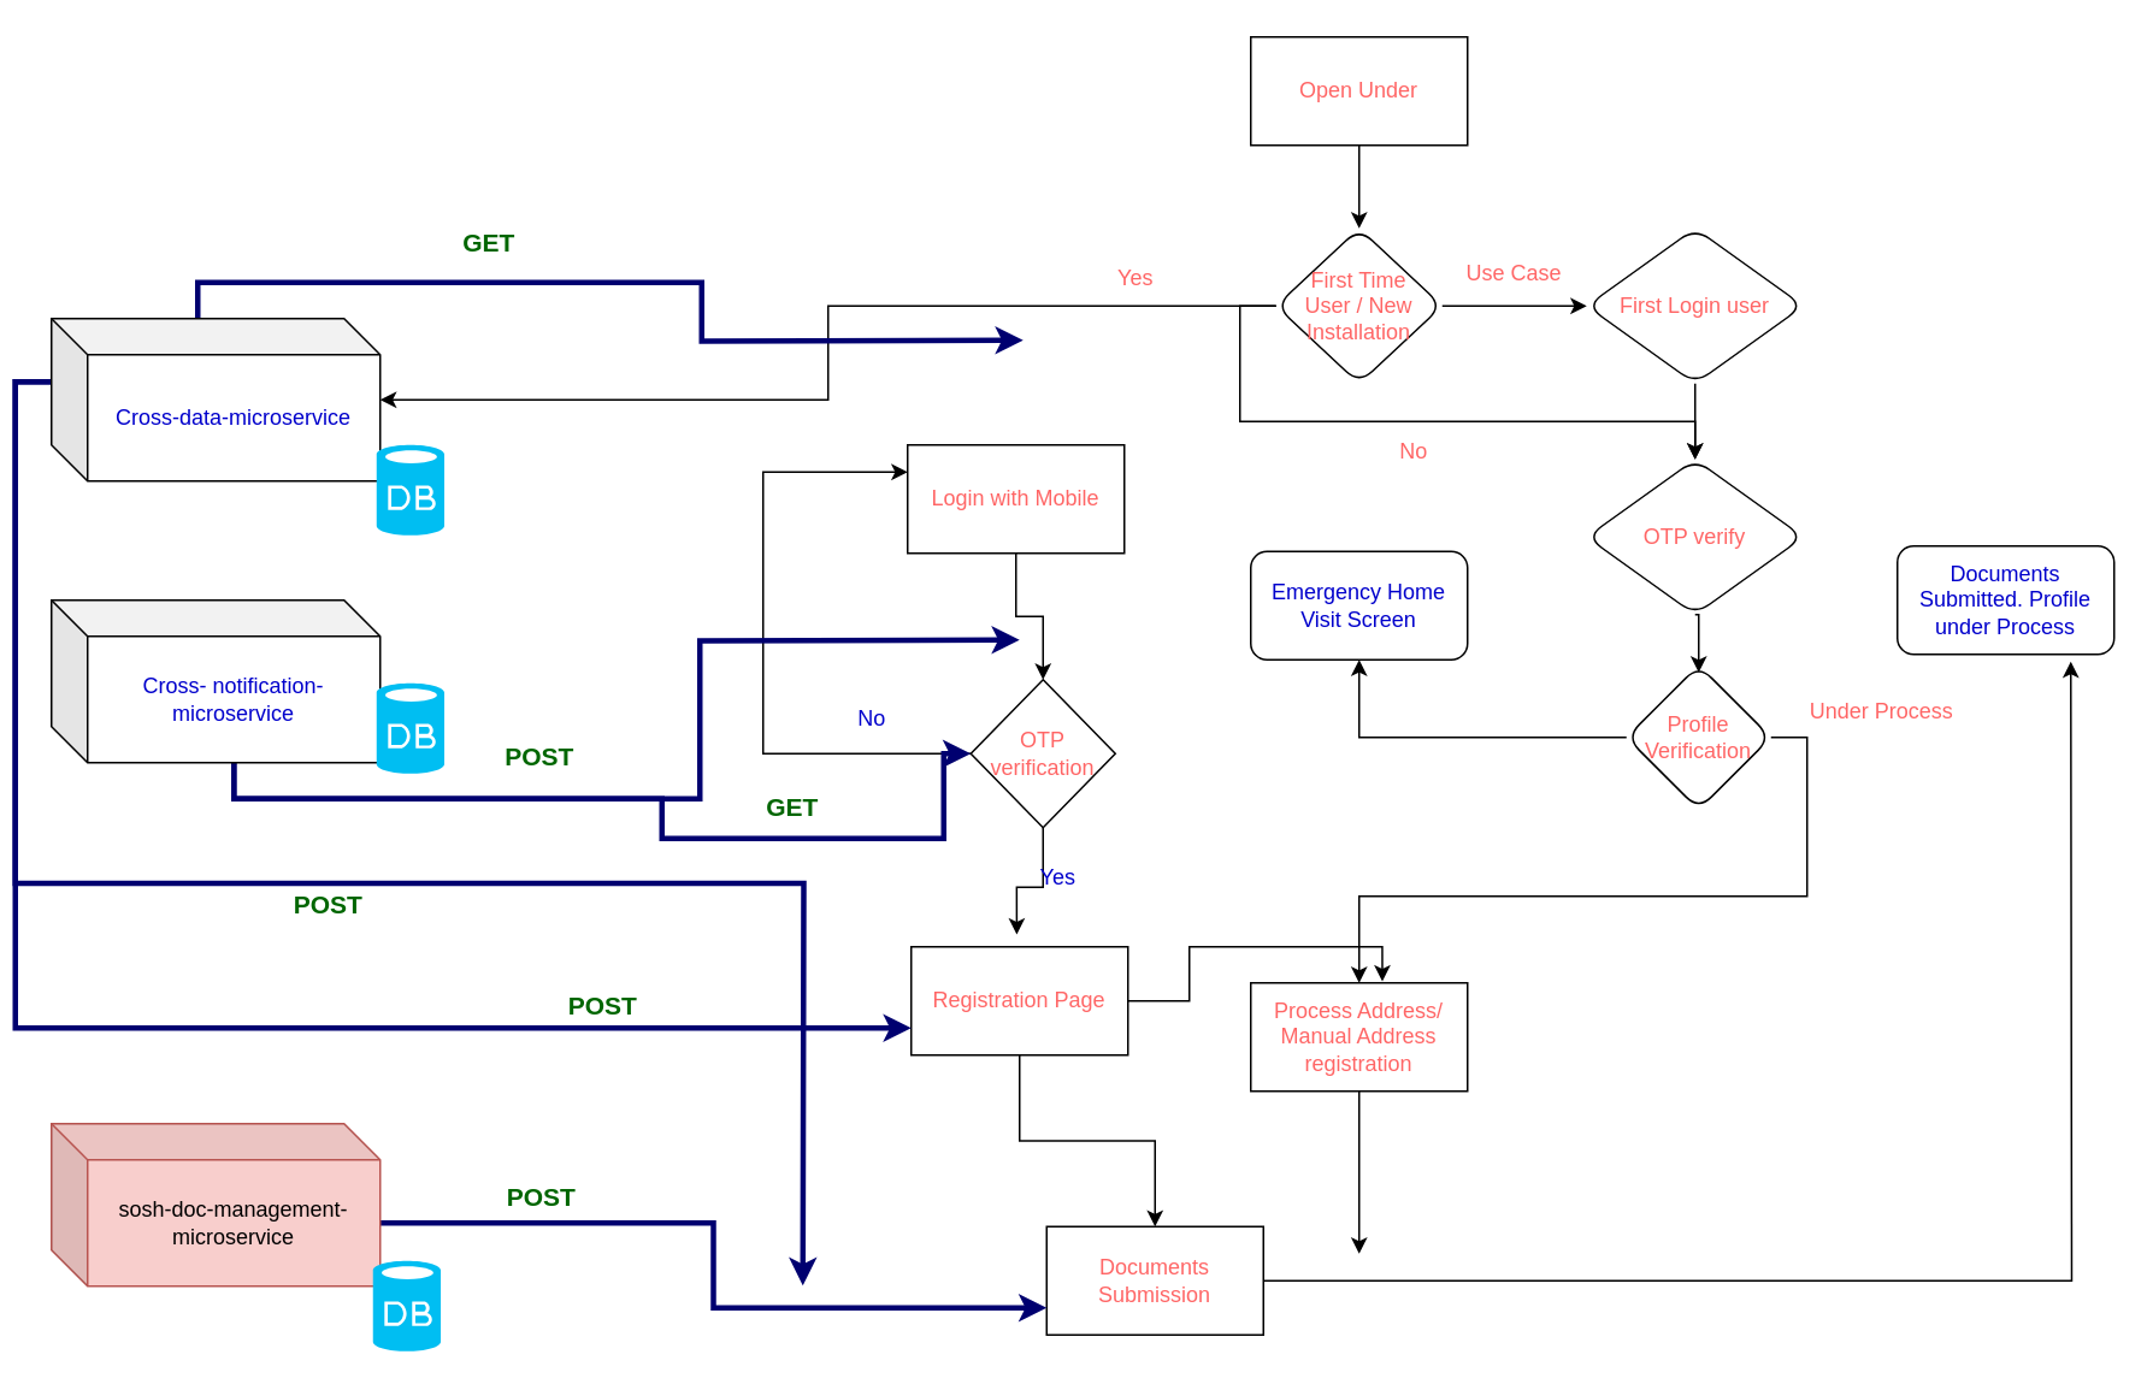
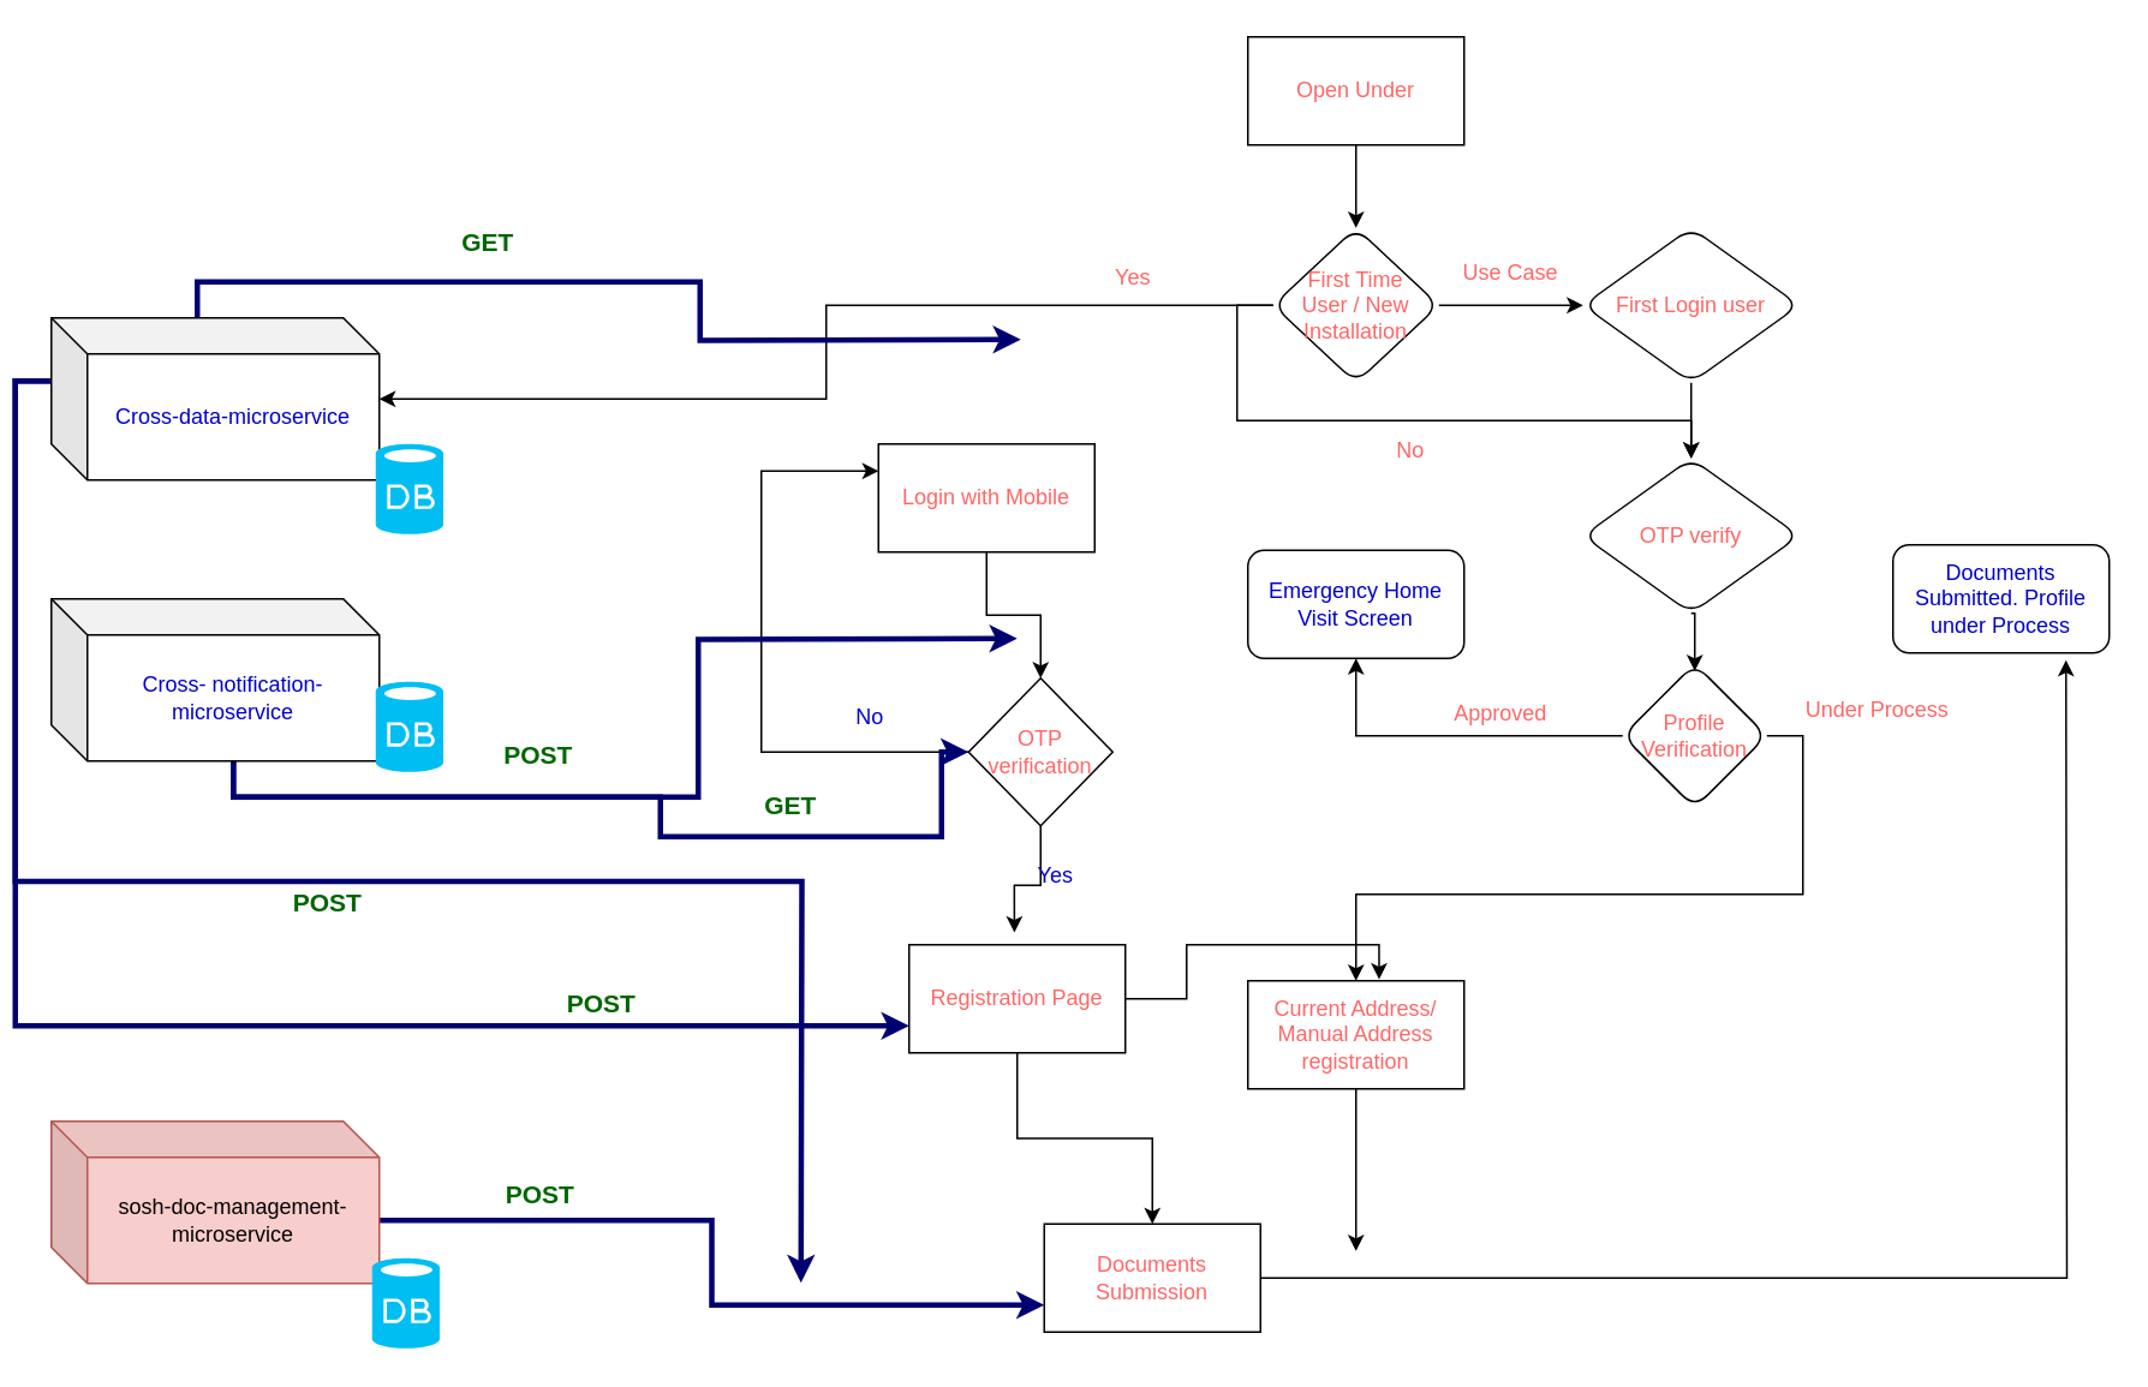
- <mxCell id="9" value="Login with Mobile" style="rounded=0;whiteSpace=wrap;html=1;fontColor=#FF6666;" parent="1" vertex="1"><mxGeometry x="494" y="246" width="120" height="60" as="geometry" /></mxCell>
+ <mxCell id="9" value="Login with Mobile" style="rounded=0;whiteSpace=wrap;html=1;fontColor=#FF6666;" parent="1" vertex="1"><mxGeometry x="479" y="246" width="120" height="60" as="geometry" /></mxCell>
+ <mxCell id="24" value="Approved" style="text;html=1;align=center;verticalAlign=middle;resizable=0;points=[];autosize=1;strokeColor=none;fillColor=none;fontColor=#FF6666;" parent="1" vertex="1"><mxGeometry x="793" y="386" width="62" height="20" as="geometry" /></mxCell>
- <mxCell id="34" value="Process Address/ Manual Address registration" style="rounded=0;whiteSpace=wrap;html=1;fontColor=#FF6666;" parent="1" vertex="1"><mxGeometry x="684" y="544" width="120" height="60" as="geometry" /></mxCell>
+ <mxCell id="34" value="Current Address/ Manual Address registration" style="rounded=0;whiteSpace=wrap;html=1;fontColor=#FF6666;" parent="1" vertex="1"><mxGeometry x="684" y="544" width="120" height="60" as="geometry" /></mxCell>
